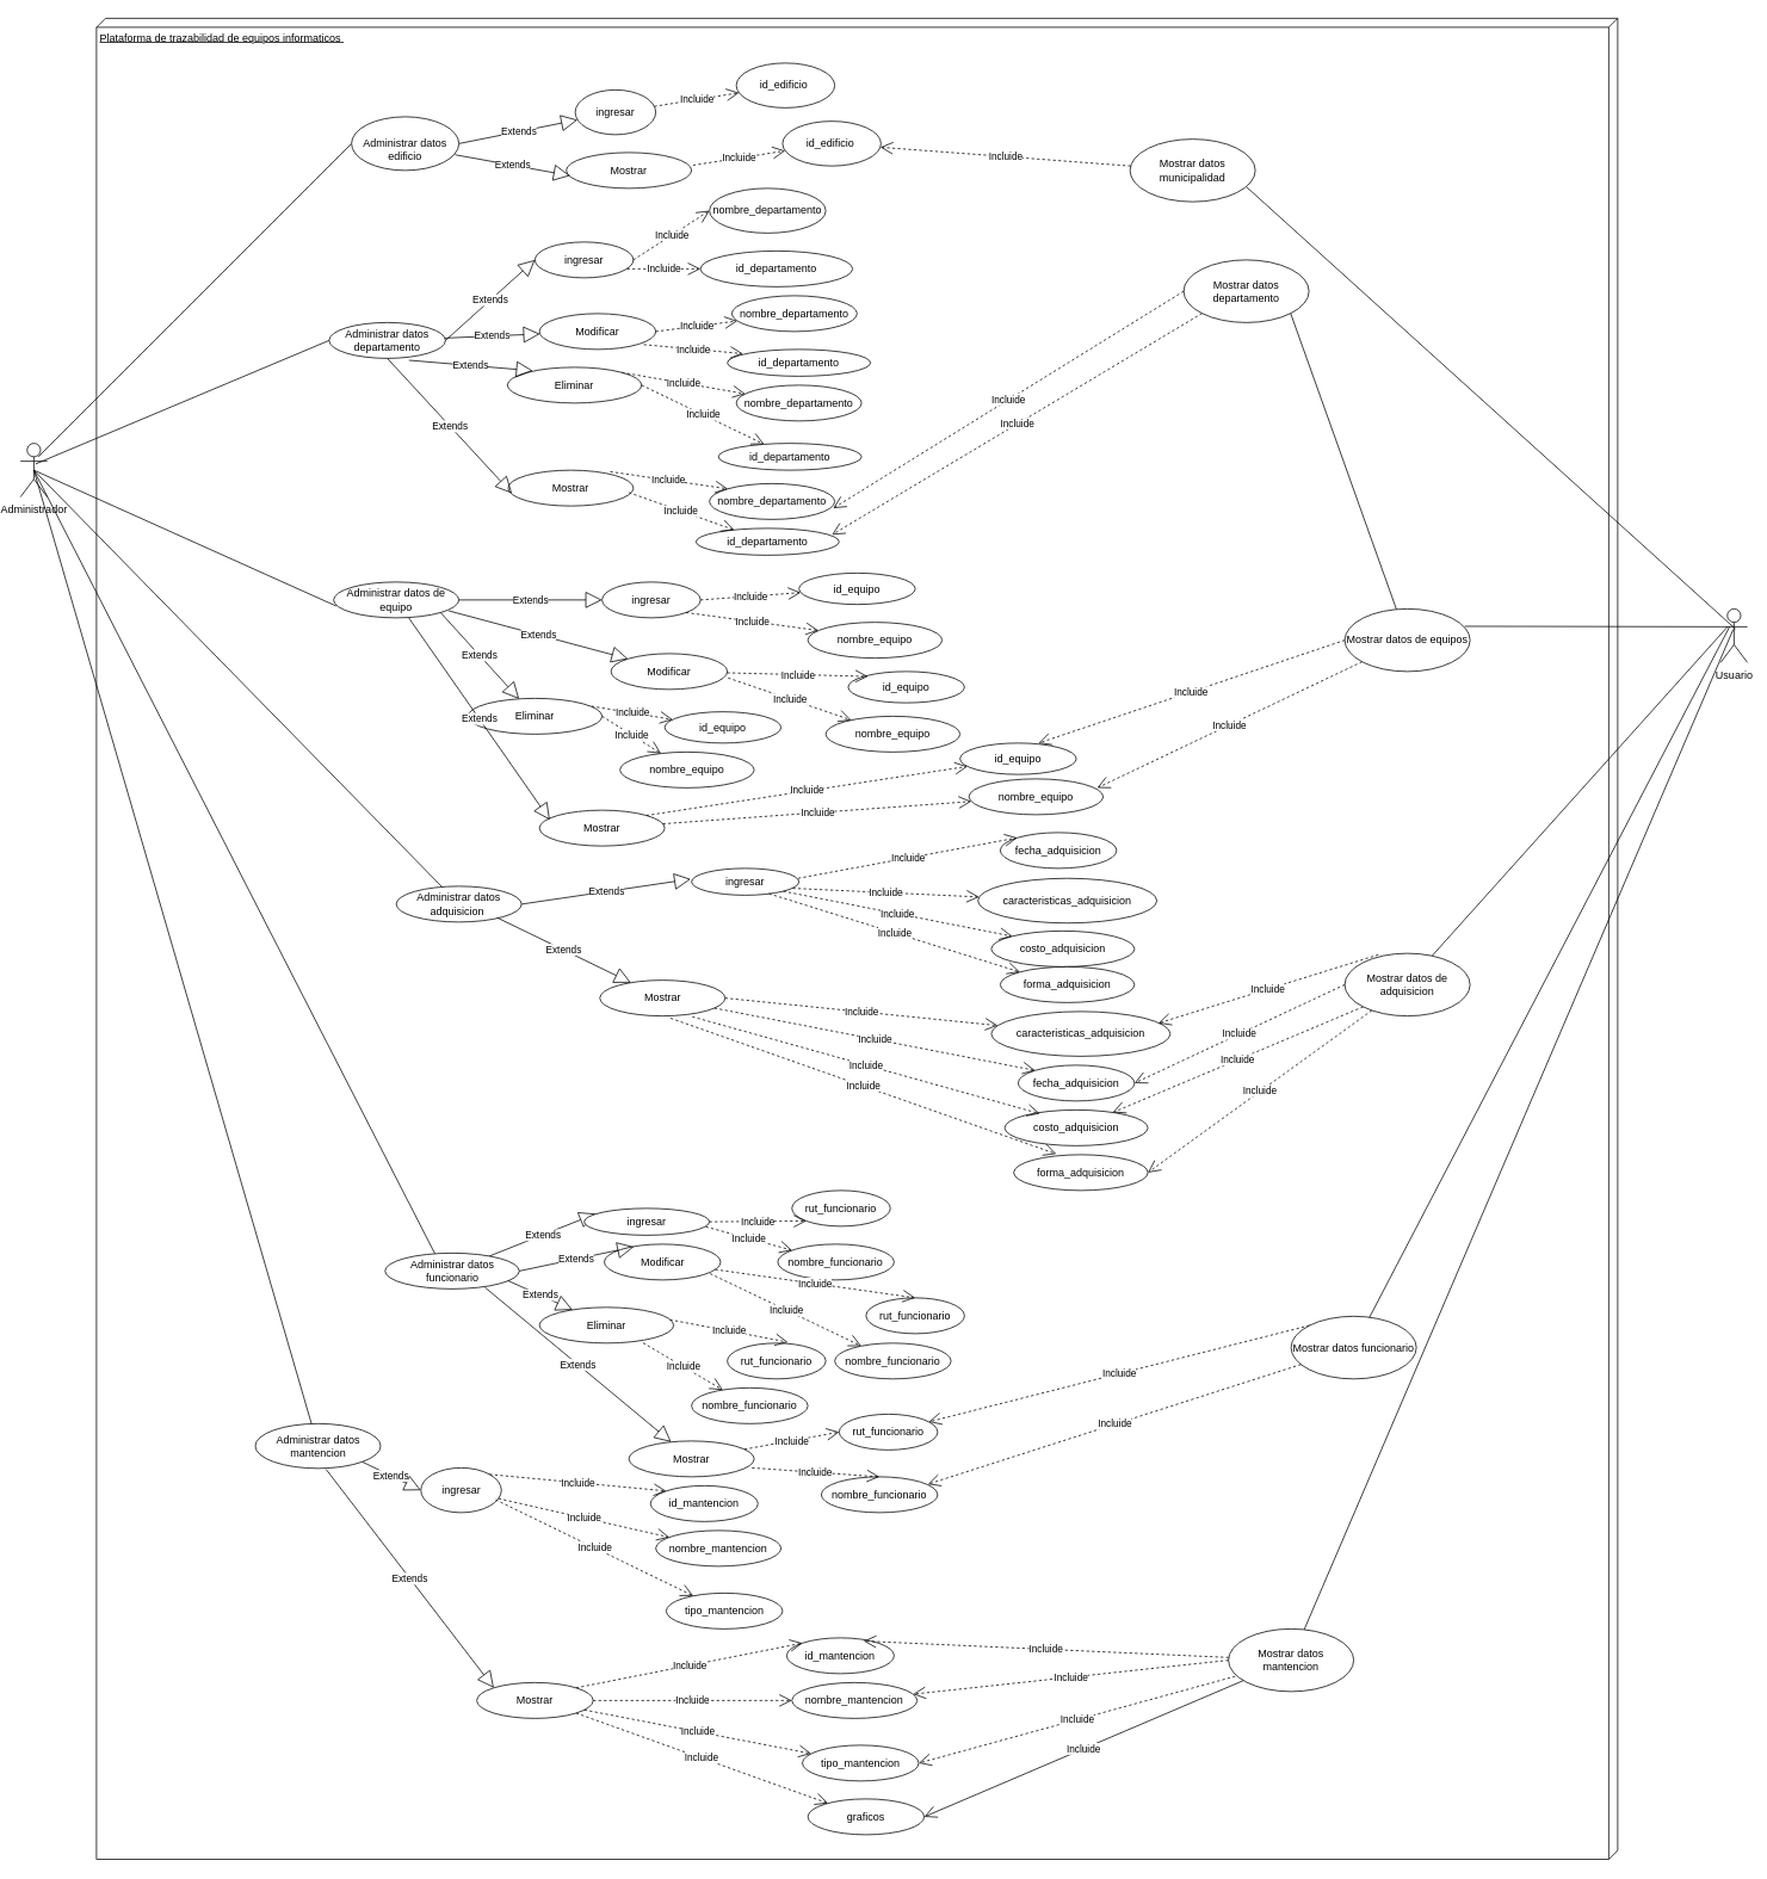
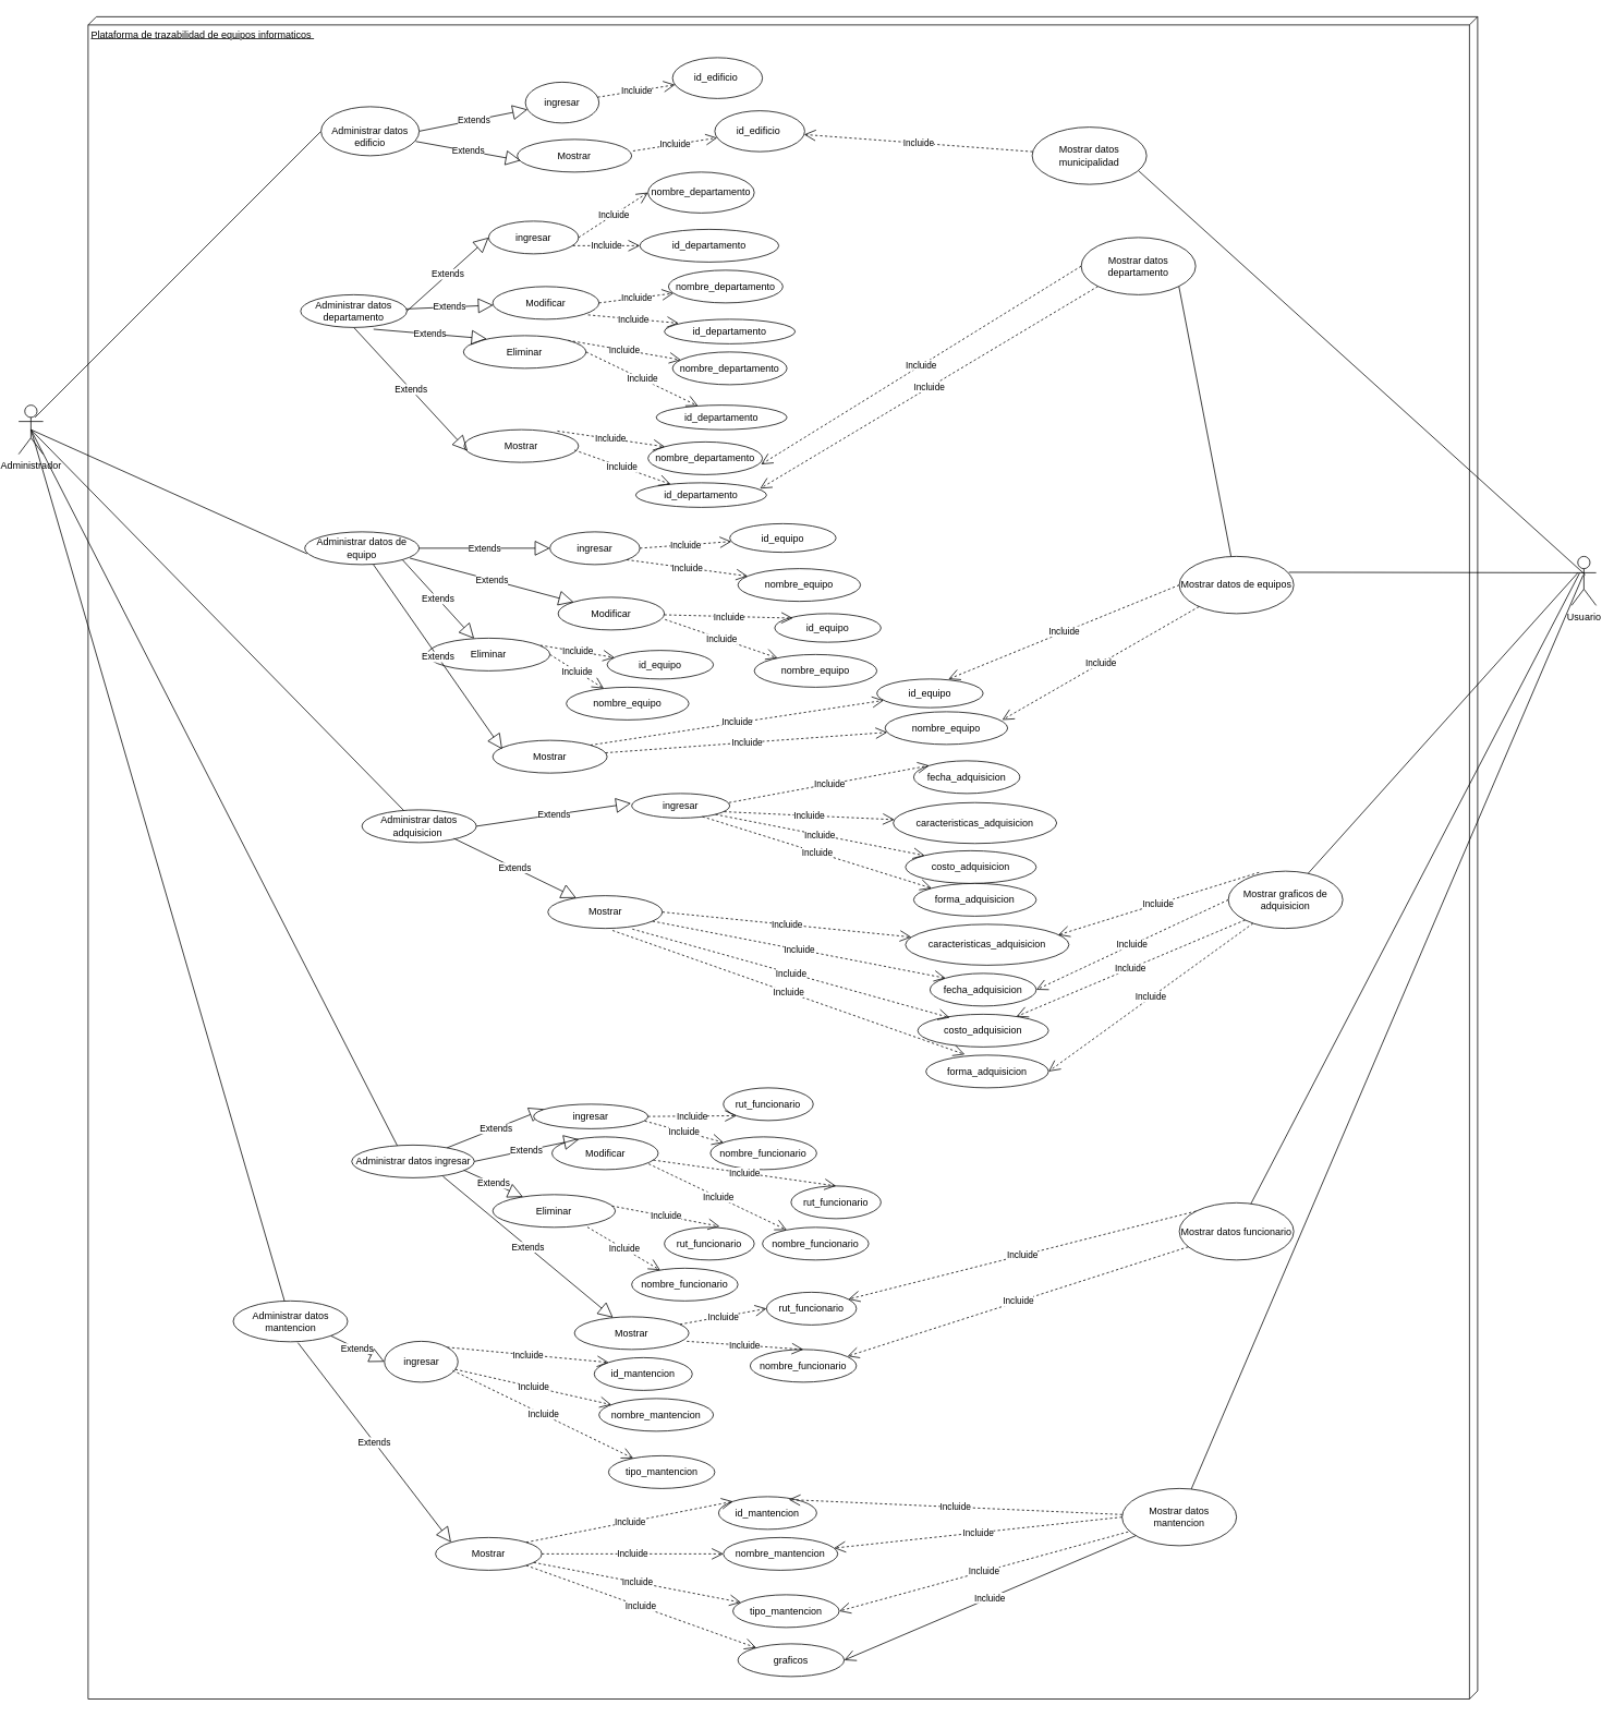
- <mxCell id="52" value="" style="endArrow=none;html=1;exitX=0.567;exitY=0.383;exitDx=0;exitDy=0;exitPerimeter=0;entryX=0;entryY=0.5;entryDx=0;entryDy=0;" parent="1" source="3" target="10" edge="1"><mxGeometry width="50" height="50" relative="1" as="geometry"><mxPoint x="430" y="600" as="sourcePoint" /><mxPoint x="480" y="550" as="targetPoint" /></mxGeometry></mxCell>
- <mxCell id="139" value="Mostrar datos de equipos" style="ellipse;whiteSpace=wrap;html=1;" parent="1" vertex="1"><mxGeometry x="1500" y="680" width="140" height="70" as="geometry" /></mxCell>
+ <mxCell id="139" value="Mostrar datos de equipos" style="ellipse;whiteSpace=wrap;html=1;" parent="1" vertex="1"><mxGeometry x="1440" y="680" width="140" height="70" as="geometry" /></mxCell>
- <mxCell id="143" value="Mostrar datos de adquisicion" style="ellipse;whiteSpace=wrap;html=1;" parent="1" vertex="1"><mxGeometry x="1500" y="1065" width="140" height="70" as="geometry" /></mxCell>
+ <mxCell id="143" value="Mostrar graficos de adquisicion" style="ellipse;whiteSpace=wrap;html=1;" parent="1" vertex="1"><mxGeometry x="1500" y="1065" width="140" height="70" as="geometry" /></mxCell>
- <mxCell id="36" value="Administrar datos funcionario" style="ellipse;whiteSpace=wrap;html=1;" parent="1" vertex="1"><mxGeometry x="427.5" y="1400" width="150" height="40" as="geometry" /></mxCell>
+ <mxCell id="36" value="Administrar datos ingresar" style="ellipse;whiteSpace=wrap;html=1;" parent="1" vertex="1"><mxGeometry x="427.5" y="1400" width="150" height="40" as="geometry" /></mxCell>
